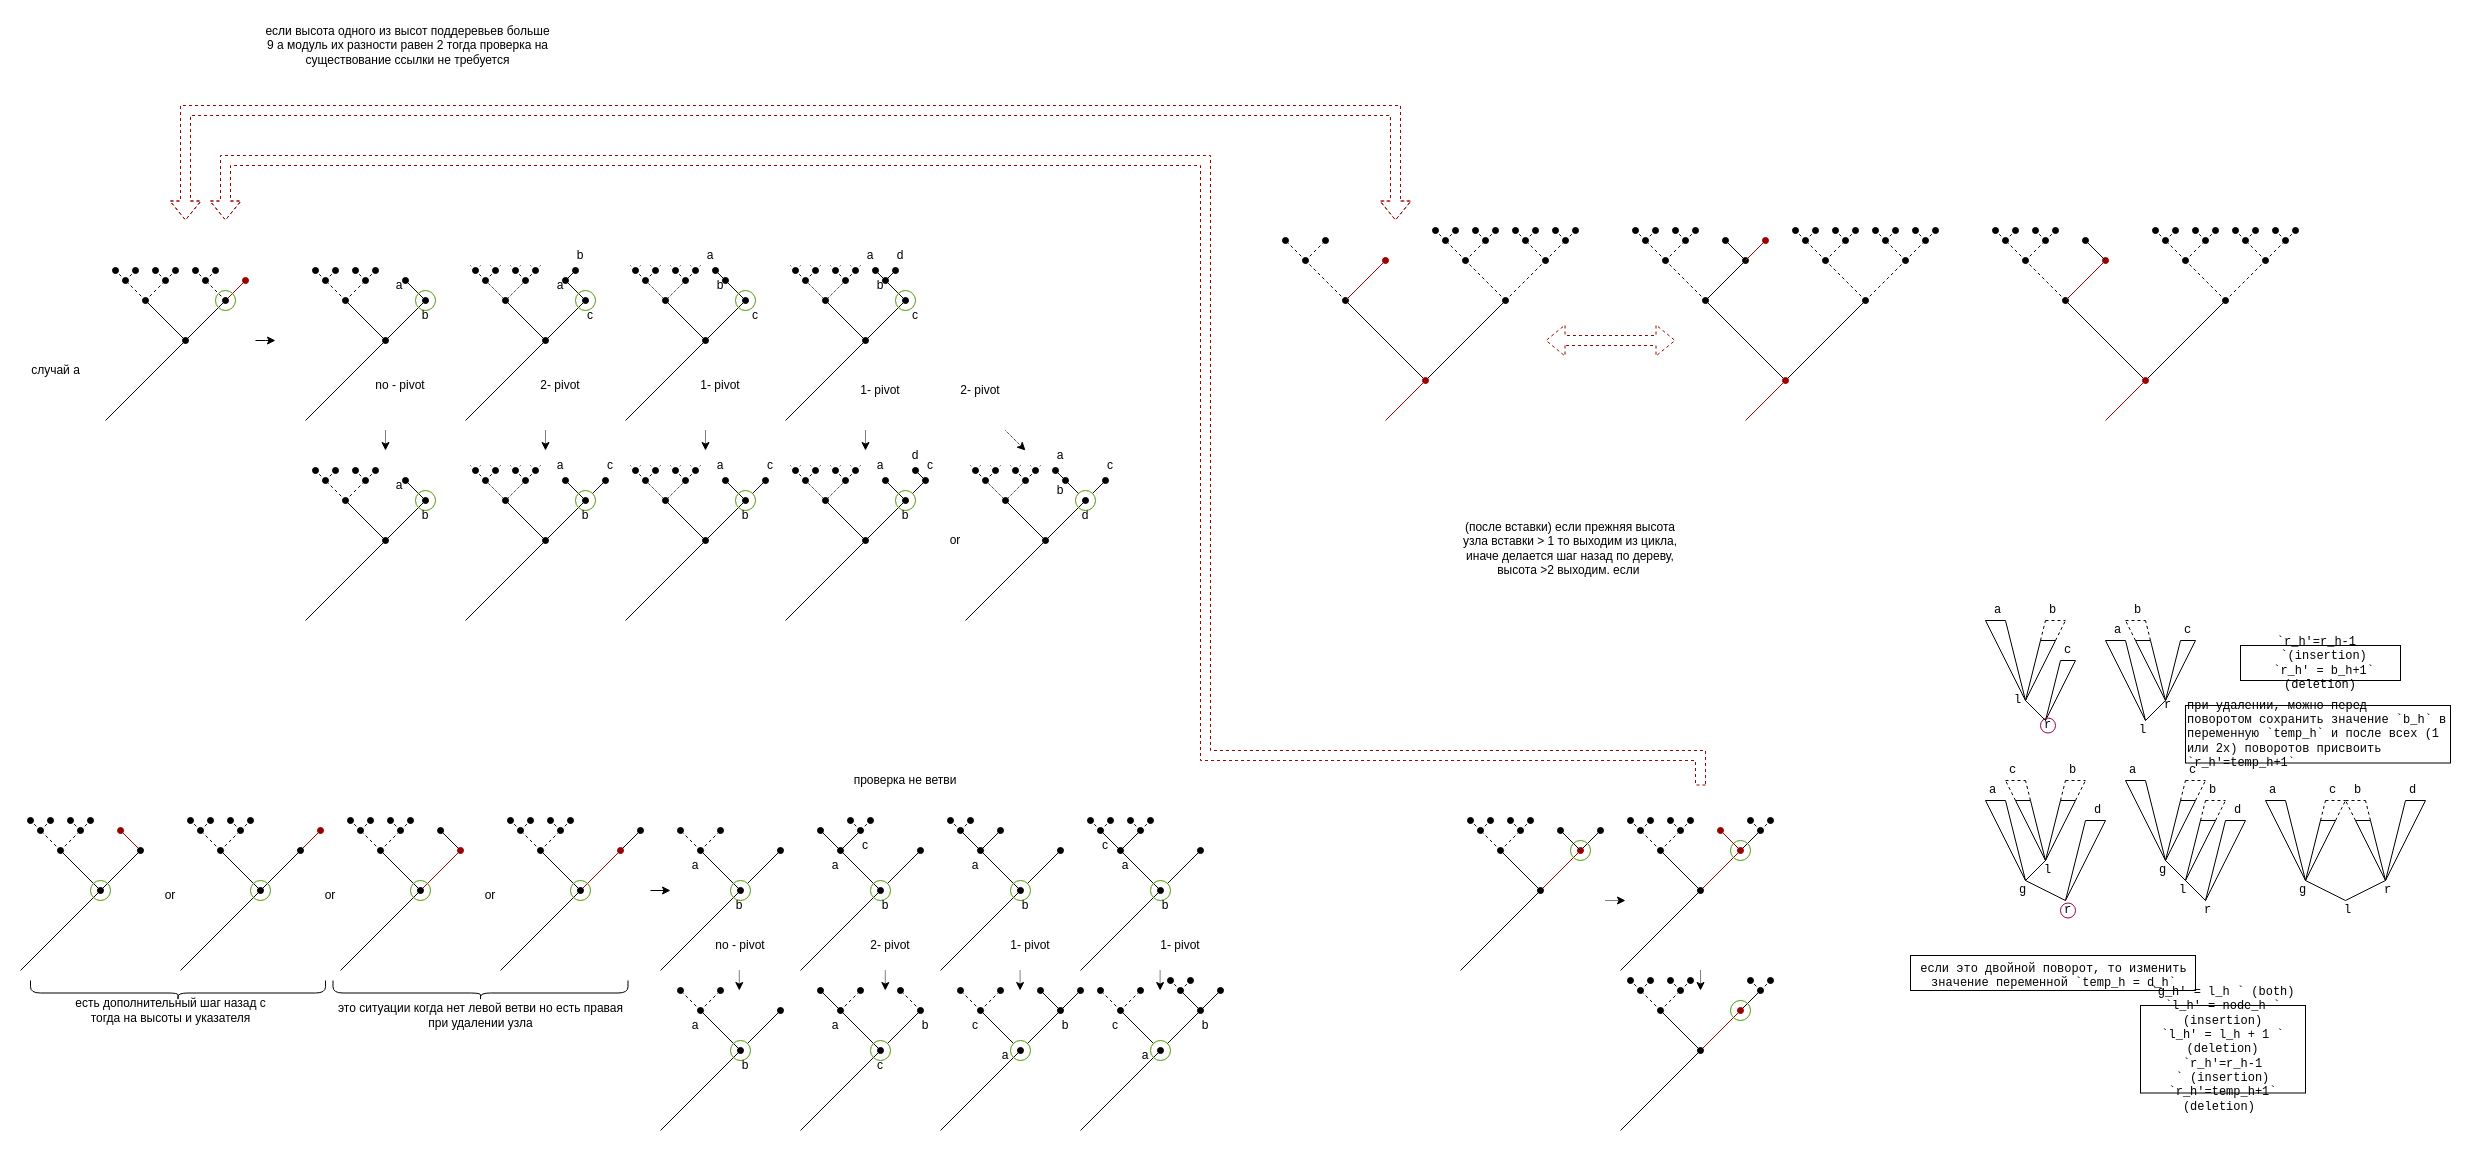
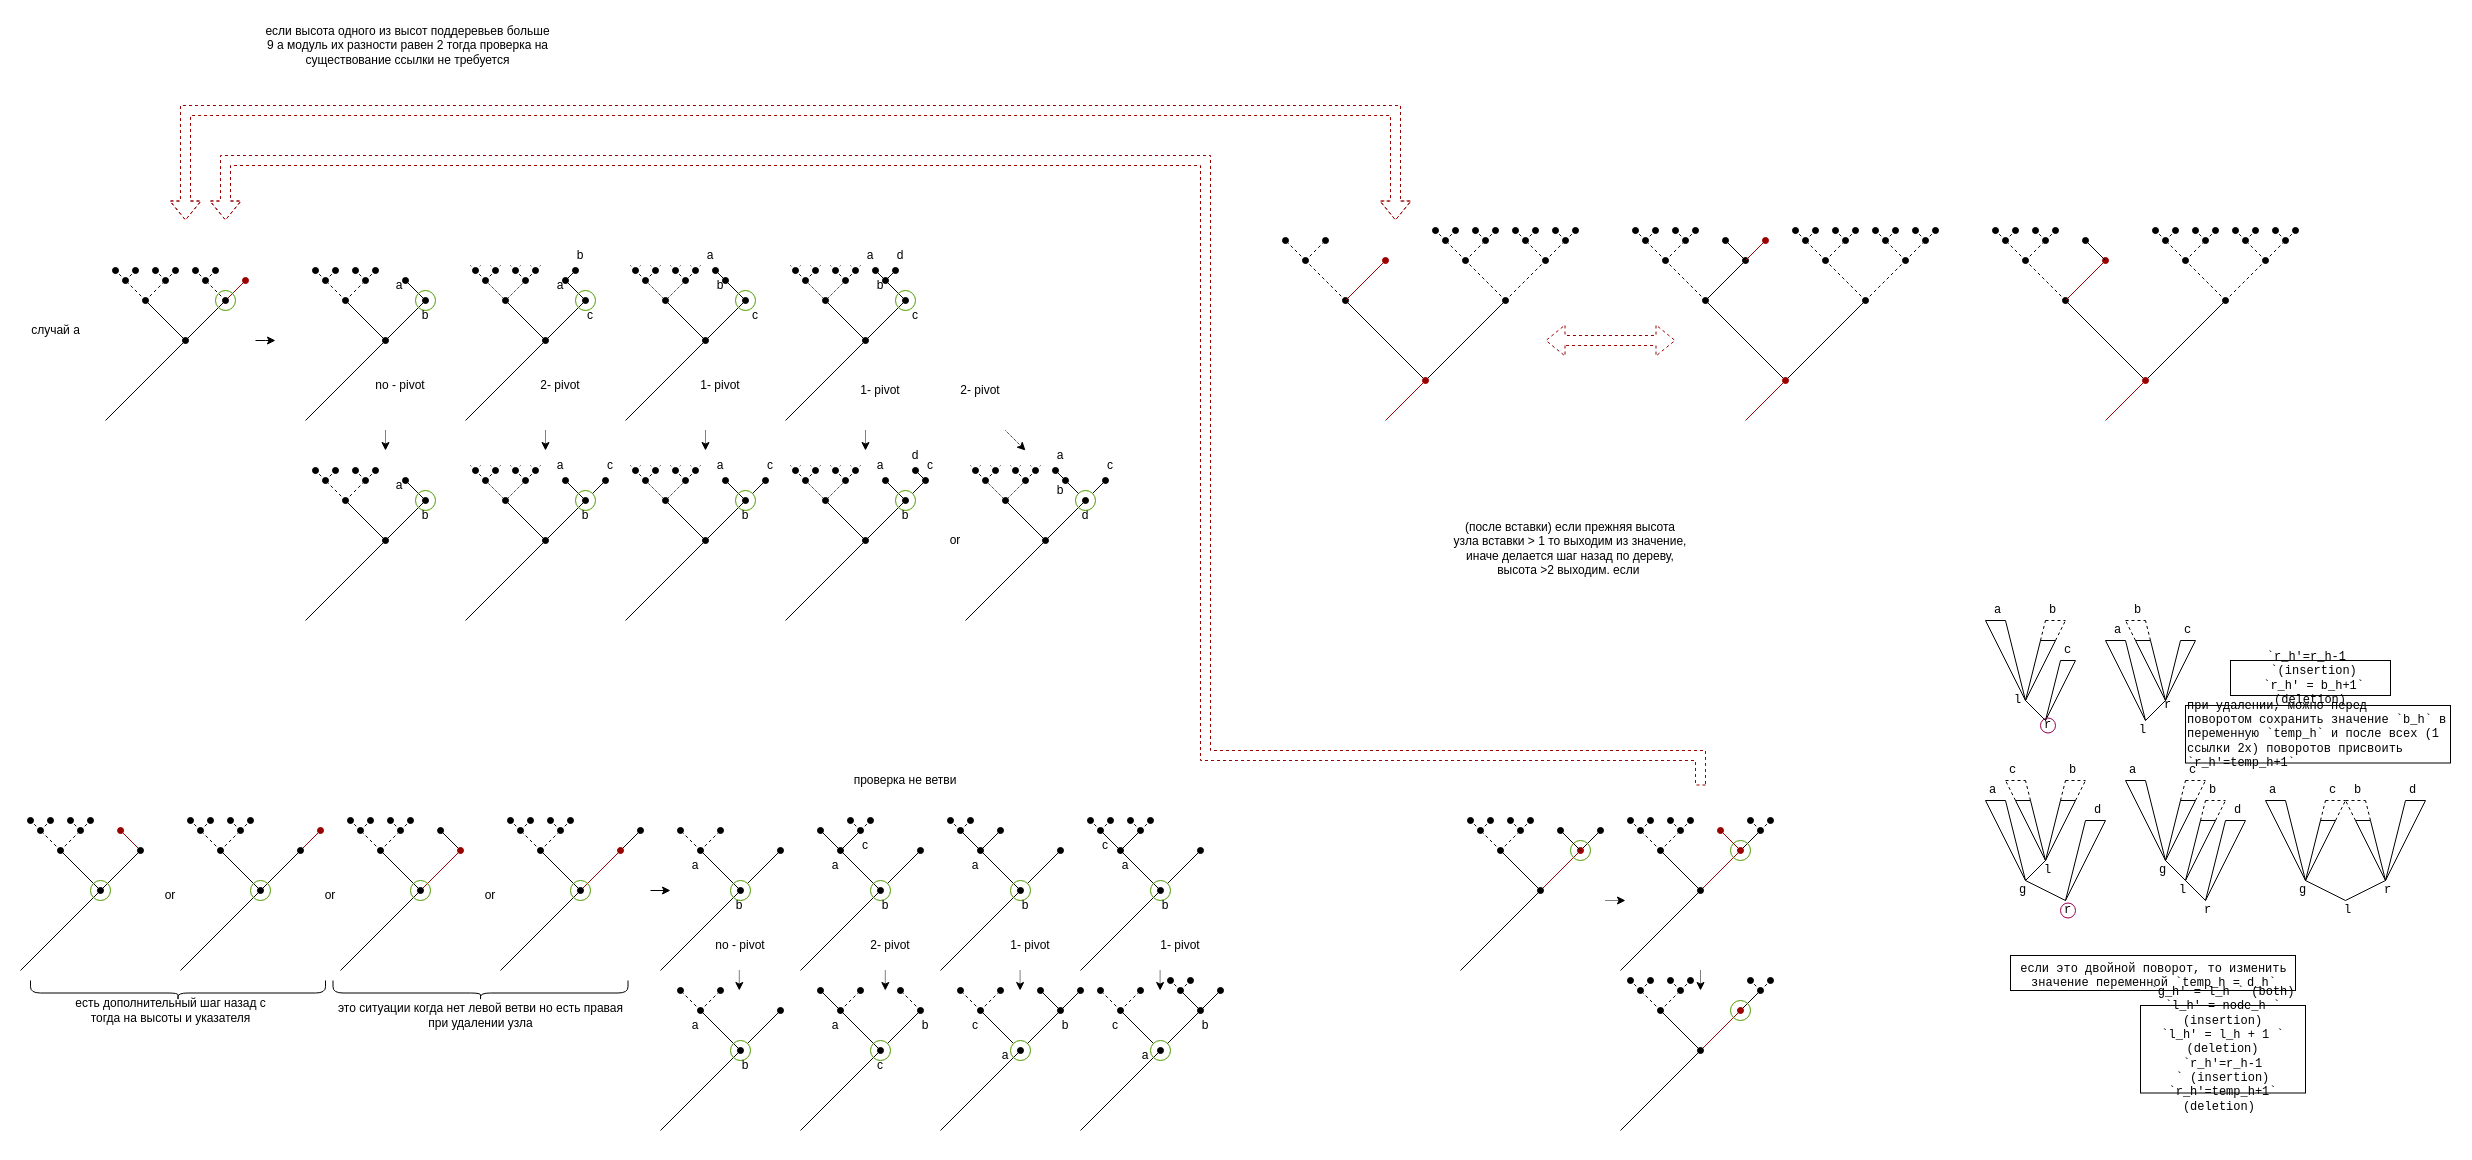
- <mxCell id="25" value="случай а" style="text;html=1;align=center;verticalAlign=middle;resizable=0;points=[];autosize=1;strokeColor=none;fillColor=none;" parent="1" vertex="1"><mxGeometry x="25" y="360" width="60" height="20" as="geometry" /></mxCell>
+ <mxCell id="25" value="случай а" style="text;html=1;align=center;verticalAlign=middle;resizable=0;points=[];autosize=1;strokeColor=none;fillColor=none;" parent="1" vertex="1"><mxGeometry x="25" y="320" width="60" height="20" as="geometry" /></mxCell>
- <mxCell id="575" value="(после вставки) если прежняя высота узла вставки &amp;gt; 1 то выходим из цикла, иначе делается шаг назад по дереву, высота &amp;gt;2 выходим. если&amp;nbsp;" style="text;html=1;strokeColor=none;fillColor=none;align=center;verticalAlign=middle;whiteSpace=wrap;rounded=0;" parent="1" vertex="1"><mxGeometry x="1450" y="520" width="240" height="55" as="geometry" /></mxCell>
+ <mxCell id="575" value="(после вставки) если прежняя высота узла вставки &amp;gt; 1 то выходим из значение, иначе делается шаг назад по дереву, высота &amp;gt;2 выходим. если&amp;nbsp;" style="text;html=1;strokeColor=none;fillColor=none;align=center;verticalAlign=middle;whiteSpace=wrap;rounded=0;" parent="1" vertex="1"><mxGeometry x="1450" y="520" width="240" height="55" as="geometry" /></mxCell>
- <mxCell id="568" value="`r_h'=r_h-1&amp;nbsp; &amp;nbsp;`(insertion)&lt;br&gt;&amp;nbsp;`r_h' = b_h+1` (deletion)" style="text;html=1;strokeColor=default;fillColor=none;align=center;verticalAlign=middle;whiteSpace=wrap;rounded=0;fontFamily=Courier New;" parent="1" vertex="1"><mxGeometry x="2240" y="645" width="160" height="35" as="geometry" /></mxCell>
+ <mxCell id="568" value="`r_h'=r_h-1&amp;nbsp; &amp;nbsp;`(insertion)&lt;br&gt;&amp;nbsp;`r_h' = b_h+1` (deletion)" style="text;html=1;strokeColor=default;fillColor=none;align=center;verticalAlign=middle;whiteSpace=wrap;rounded=0;fontFamily=Courier New;" parent="1" vertex="1"><mxGeometry x="2230" y="660" width="160" height="35" as="geometry" /></mxCell>
- <mxCell id="569" value="при удалении, можно перед поворотом&amp;nbsp;сохранить значение `b_h` в переменную `temp_h` и после всех (1 или 2х) поворотов присвоить `r_h'=temp_h+1`" style="text;html=1;strokeColor=default;fillColor=none;align=left;verticalAlign=middle;whiteSpace=wrap;rounded=0;fontFamily=Courier New;" parent="1" vertex="1"><mxGeometry x="2185" y="705" width="265" height="57.5" as="geometry" /></mxCell>
+ <mxCell id="569" value="при удалении, можно перед поворотом&amp;nbsp;сохранить значение `b_h` в переменную `temp_h` и после всех (1 ссылки 2х) поворотов присвоить `r_h'=temp_h+1`" style="text;html=1;strokeColor=default;fillColor=none;align=left;verticalAlign=middle;whiteSpace=wrap;rounded=0;fontFamily=Courier New;" parent="1" vertex="1"><mxGeometry x="2185" y="705" width="265" height="57.5" as="geometry" /></mxCell>
- <mxCell id="570" value="&lt;div style=&quot;text-align: center&quot;&gt;&lt;span&gt;&lt;font face=&quot;courier new&quot;&gt;если это двойной поворот, то изменить значение переменной `temp_h = d_h`&lt;/font&gt;&lt;/span&gt;&lt;/div&gt;" style="text;whiteSpace=wrap;html=1;fontFamily=Courier New;strokeColor=default;" parent="1" vertex="1"><mxGeometry x="1910" y="955" width="285" height="35" as="geometry" /></mxCell>
+ <mxCell id="570" value="&lt;div style=&quot;text-align: center&quot;&gt;&lt;span&gt;&lt;font face=&quot;courier new&quot;&gt;если это двойной поворот, то изменить значение переменной `temp_h = d_h`&lt;/font&gt;&lt;/span&gt;&lt;/div&gt;" style="text;whiteSpace=wrap;html=1;fontFamily=Courier New;strokeColor=default;" parent="1" vertex="1"><mxGeometry x="2010" y="955" width="285" height="35" as="geometry" /></mxCell>
